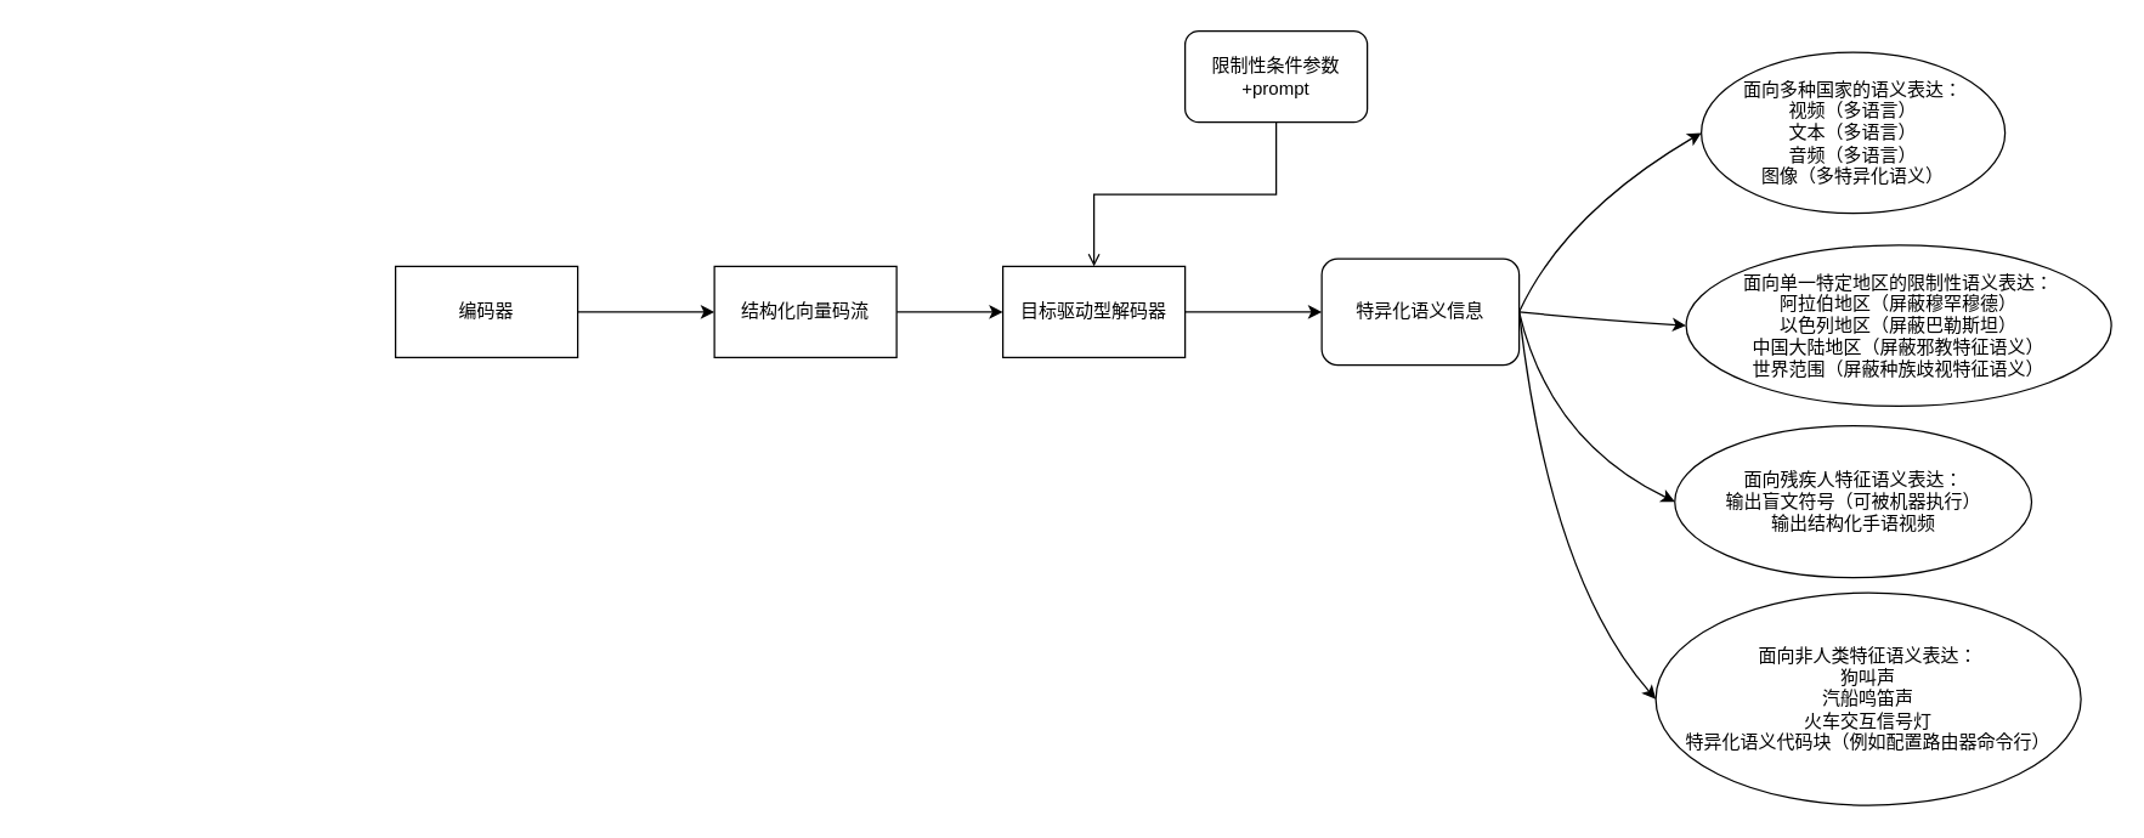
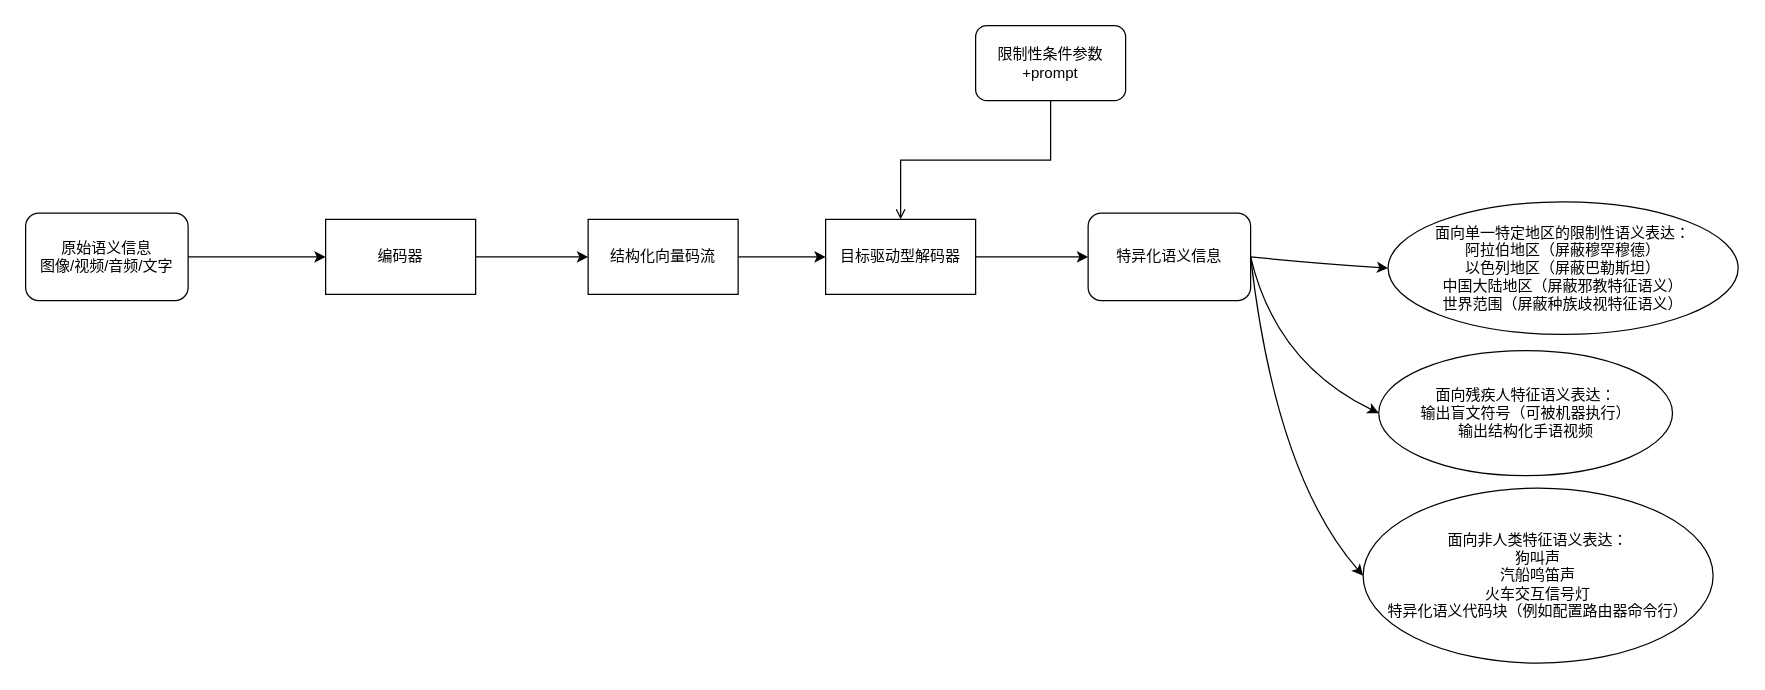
- <mxCell id="11" value="面向多种国家的语义表达：&lt;br&gt;视频（多语言）&lt;br&gt;文本（多语言）&lt;br&gt;音频（多语言）&lt;br&gt;图像（多特异化语义）" style="ellipse;whiteSpace=wrap;html=1;" vertex="1" parent="1"><mxGeometry x="1120" y="34" width="200" height="106" as="geometry" /></mxCell>
- <mxCell id="12" value="" style="curved=1;endArrow=classic;html=1;rounded=0;exitX=1;exitY=0.5;exitDx=0;exitDy=0;entryX=0;entryY=0.5;entryDx=0;entryDy=0;" edge="1" parent="1" source="10" target="11"><mxGeometry width="50" height="50" relative="1" as="geometry"><mxPoint x="1200" y="210" as="sourcePoint" /><mxPoint x="1250" y="160" as="targetPoint" /><Array as="points"><mxPoint x="1030" y="140" /></Array></mxGeometry></mxCell>
+ <mxCell id="3" value="原始语义信息&lt;br&gt;图像/视频/音频/文字" style="rounded=1;whiteSpace=wrap;html=1;" vertex="1" parent="1"><mxGeometry x="20" y="170" width="130" height="70" as="geometry" /></mxCell>
+ <mxCell id="2" style="edgeStyle=orthogonalEdgeStyle;rounded=0;orthogonalLoop=1;jettySize=auto;html=1;entryX=0;entryY=0.5;entryDx=0;entryDy=0;" edge="1" parent="1" source="3" target="5"><mxGeometry relative="1" as="geometry"><mxPoint x="322.5" y="142.5" as="targetPoint" /></mxGeometry></mxCell>
